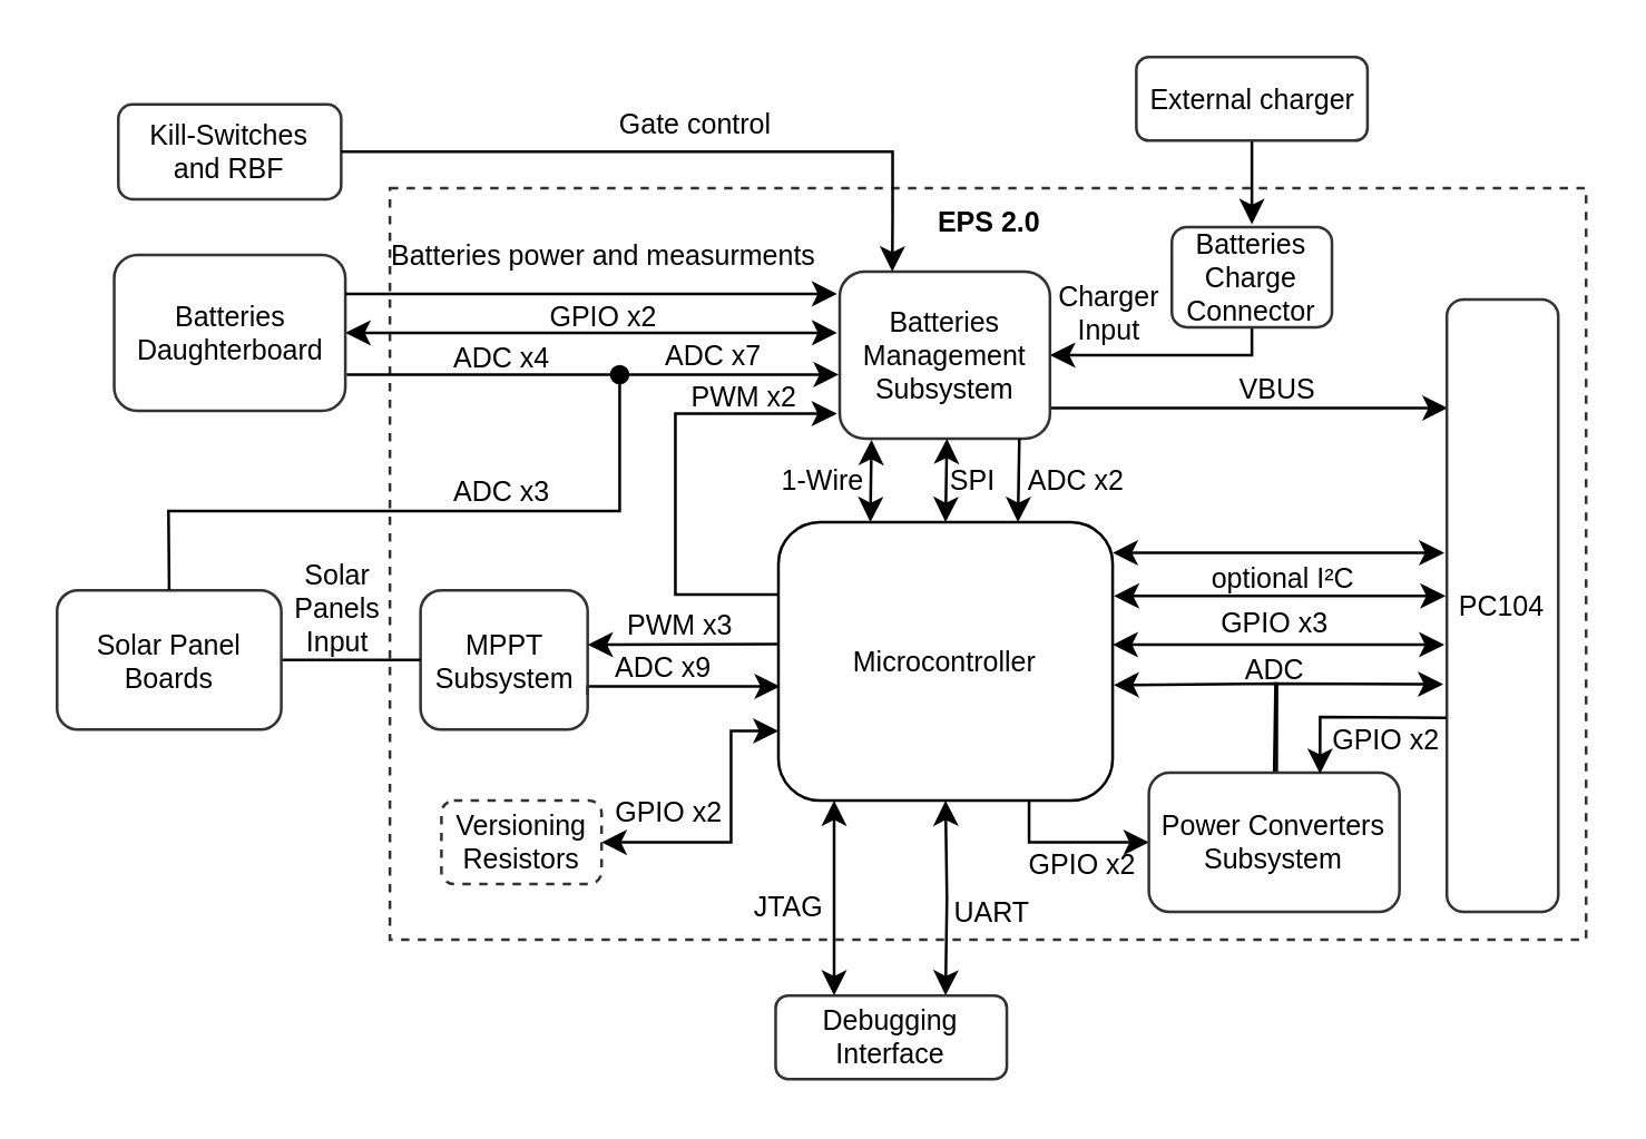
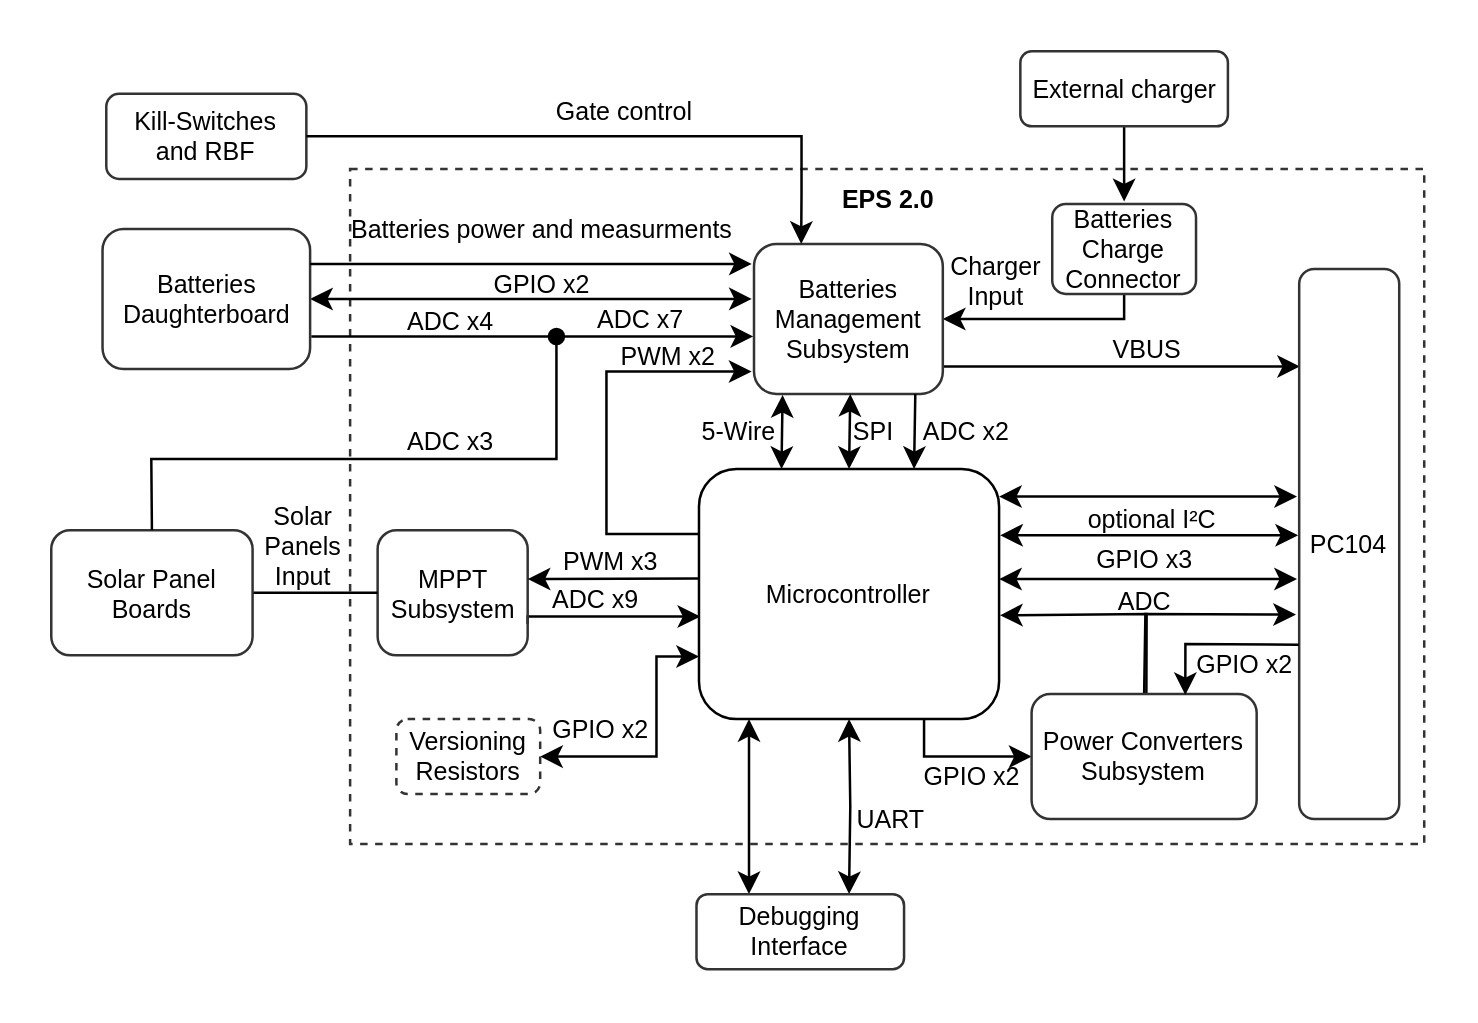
- <mxCell id="29" value="1-Wire" style="text;html=1;strokeColor=none;fillColor=none;align=right;verticalAlign=middle;whiteSpace=wrap;rounded=0;shadow=0;glass=0;sketch=0;fontSize=10;" parent="1" vertex="1"><mxGeometry x="268.75" y="167" width="43.25" height="10" as="geometry" /></mxCell>
+ <mxCell id="29" value="5-Wire" style="text;html=1;strokeColor=none;fillColor=none;align=right;verticalAlign=middle;whiteSpace=wrap;rounded=0;shadow=0;glass=0;sketch=0;fontSize=10;" parent="1" vertex="1"><mxGeometry x="268.75" y="167" width="43.25" height="10" as="geometry" /></mxCell>
- <mxCell id="23" value="JTAG" style="text;html=1;strokeColor=none;fillColor=none;align=center;verticalAlign=middle;whiteSpace=wrap;rounded=0;shadow=0;glass=0;sketch=0;fontSize=10;" parent="1" vertex="1"><mxGeometry x="268" y="317" width="30" height="15" as="geometry" /></mxCell>
